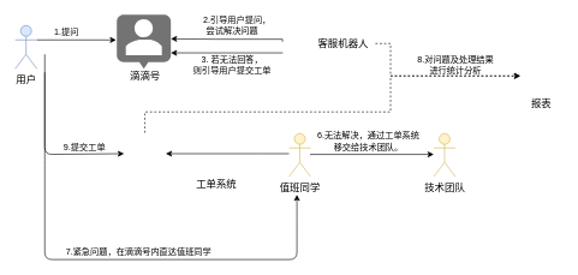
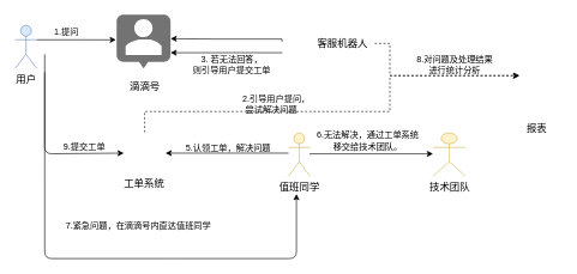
- <mxCell id="8" value="&amp;nbsp; &amp;nbsp; 2.引导用户提问，&lt;br&gt;尝试解决问题" style="text;html=1;align=center;verticalAlign=middle;resizable=0;points=[];autosize=1;fontSize=12;" parent="1" vertex="1"><mxGeometry x="261" y="20" width="120" height="30" as="geometry" /></mxCell>
+ <mxCell id="8" value="&amp;nbsp; &amp;nbsp; 2.引导用户提问，&lt;br&gt;尝试解决问题" style="text;html=1;align=center;verticalAlign=middle;resizable=0;points=[];autosize=1;fontSize=12;" parent="1" vertex="1"><mxGeometry x="316" y="130" width="120" height="30" as="geometry" /></mxCell>
- <mxCell id="6" value="滴滴号" style="text;html=1;align=center;verticalAlign=middle;resizable=0;points=[];autosize=1;fontSize=14;" parent="1" vertex="1"><mxGeometry x="170" y="95" width="60" height="20" as="geometry" /></mxCell>
+ <mxCell id="6" value="滴滴号" style="text;html=1;align=center;verticalAlign=middle;resizable=0;points=[];autosize=1;fontSize=14;" parent="1" vertex="1"><mxGeometry x="170" y="110" width="60" height="20" as="geometry" /></mxCell>
- <mxCell id="29" value="报表" style="text;html=1;align=center;verticalAlign=middle;resizable=0;points=[];autosize=1;fontSize=14;" vertex="1" parent="1"><mxGeometry x="730" y="134" width="40" height="20" as="geometry" /></mxCell>
+ <mxCell id="29" value="报表" style="text;html=1;align=center;verticalAlign=middle;resizable=0;points=[];autosize=1;fontSize=14;" vertex="1" parent="1"><mxGeometry x="725" y="169" width="40" height="20" as="geometry" /></mxCell>
+ <mxCell id="19" value="&lt;font style=&quot;font-size: 12px&quot;&gt;5.认领工单，解决问题&lt;/font&gt;" style="text;html=1;align=center;verticalAlign=middle;resizable=0;points=[];autosize=1;fontSize=14;" parent="1" vertex="1"><mxGeometry x="251" y="195" width="130" height="20" as="geometry" /></mxCell>
- <mxCell id="20" value="&lt;font style=&quot;font-size: 14px&quot;&gt;技术团队&lt;/font&gt;" style="shape=umlActor;verticalLabelPosition=bottom;verticalAlign=top;html=1;outlineConnect=0;fillColor=#fff2cc;strokeColor=#d6b656;" parent="1" vertex="1"><mxGeometry x="601" y="185" width="30" height="60" as="geometry" /></mxCell>
+ <mxCell id="20" value="&lt;font style=&quot;font-size: 14px&quot;&gt;技术团队&lt;/font&gt;" style="shape=umlActor;verticalLabelPosition=bottom;verticalAlign=top;html=1;outlineConnect=0;fillColor=#fff2cc;strokeColor=#d6b656;" parent="1" vertex="1"><mxGeometry x="601" y="185" width="45" height="60" as="geometry" /></mxCell>
- <mxCell id="16" value="工单系统" style="text;html=1;align=center;verticalAlign=middle;resizable=0;points=[];autosize=1;fontSize=14;" parent="1" vertex="1"><mxGeometry x="263.5" y="245" width="70" height="20" as="geometry" /></mxCell>
+ <mxCell id="16" value="工单系统" style="text;html=1;align=center;verticalAlign=middle;resizable=0;points=[];autosize=1;fontSize=14;" parent="1" vertex="1"><mxGeometry x="163.5" y="245" width="70" height="20" as="geometry" /></mxCell>
- <mxCell id="28" value="7.紧急问题，在滴滴号内直达值班同学" style="text;html=1;align=center;verticalAlign=middle;resizable=0;points=[];autosize=1;" vertex="1" parent="1"><mxGeometry x="81" y="340" width="220" height="20" as="geometry" /></mxCell>
+ <mxCell id="28" value="7.紧急问题，在滴滴号内直达值班同学" style="text;html=1;align=center;verticalAlign=middle;resizable=0;points=[];autosize=1;" vertex="1" parent="1"><mxGeometry x="81" y="305" width="220" height="20" as="geometry" /></mxCell>
